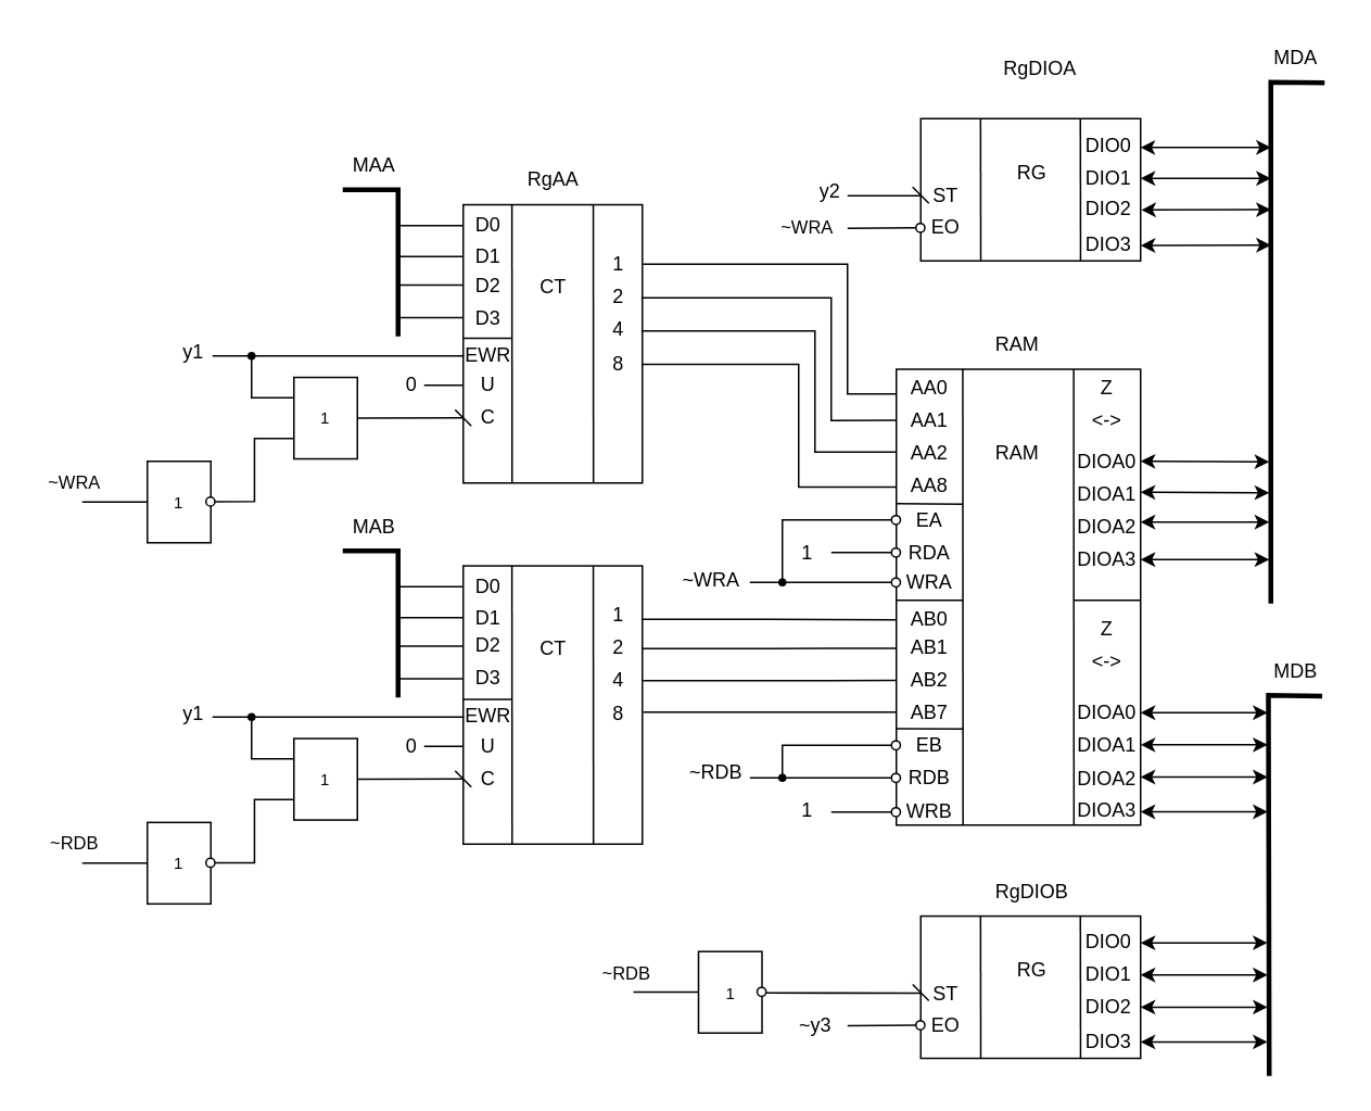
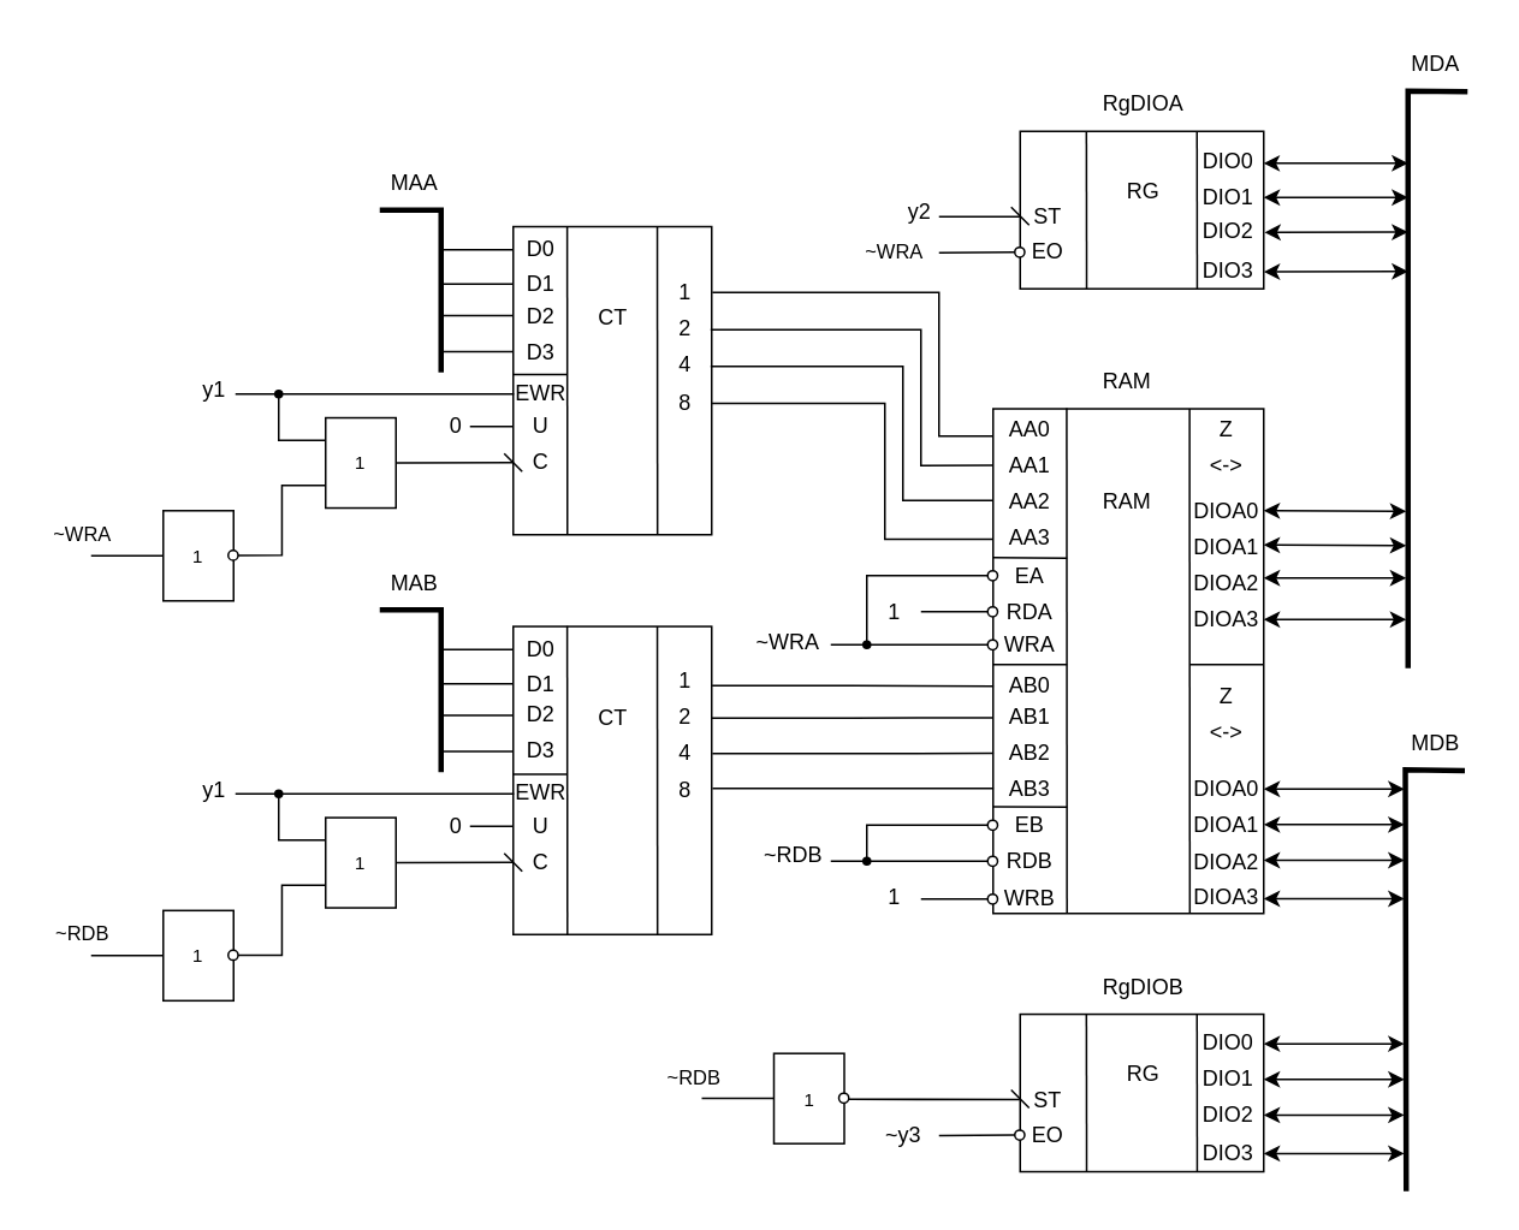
- <mxCell id="142" value="RgDIOA" style="text;html=1;align=center;verticalAlign=middle;resizable=0;points=[];autosize=1;strokeColor=none;fillColor=none;" vertex="1" parent="1"><mxGeometry x="602.5" y="27.34" width="70" height="30" as="geometry" /></mxCell>
+ <mxCell id="142" value="RgDIOA" style="text;html=1;align=center;verticalAlign=middle;resizable=0;points=[];autosize=1;strokeColor=none;fillColor=none;" vertex="1" parent="1"><mxGeometry x="597.5" y="42.34" width="70" height="30" as="geometry" /></mxCell>
- <mxCell id="55" value="RgAA" style="text;html=1;align=center;verticalAlign=middle;resizable=0;points=[];autosize=1;strokeColor=none;fillColor=none;" vertex="1" parent="1"><mxGeometry x="314" y="95.19" width="50" height="30" as="geometry" /></mxCell>
- <mxCell id="31" value="AA8" style="text;html=1;align=center;verticalAlign=middle;resizable=0;points=[];autosize=1;strokeColor=none;fillColor=none;spacing=0;" vertex="1" parent="1"><mxGeometry x="550" y="287.69" width="40" height="20" as="geometry" /></mxCell>
+ <mxCell id="31" value="AA3" style="text;html=1;align=center;verticalAlign=middle;resizable=0;points=[];autosize=1;strokeColor=none;fillColor=none;spacing=0;" vertex="1" parent="1"><mxGeometry x="550" y="287.69" width="40" height="20" as="geometry" /></mxCell>
- <mxCell id="15" value="AB7" style="text;html=1;align=center;verticalAlign=middle;resizable=0;points=[];autosize=1;strokeColor=none;fillColor=none;spacing=0;" vertex="1" parent="1"><mxGeometry x="550" y="427" width="40" height="20" as="geometry" /></mxCell>
+ <mxCell id="15" value="AB3" style="text;html=1;align=center;verticalAlign=middle;resizable=0;points=[];autosize=1;strokeColor=none;fillColor=none;spacing=0;" vertex="1" parent="1"><mxGeometry x="550" y="427" width="40" height="20" as="geometry" /></mxCell>
